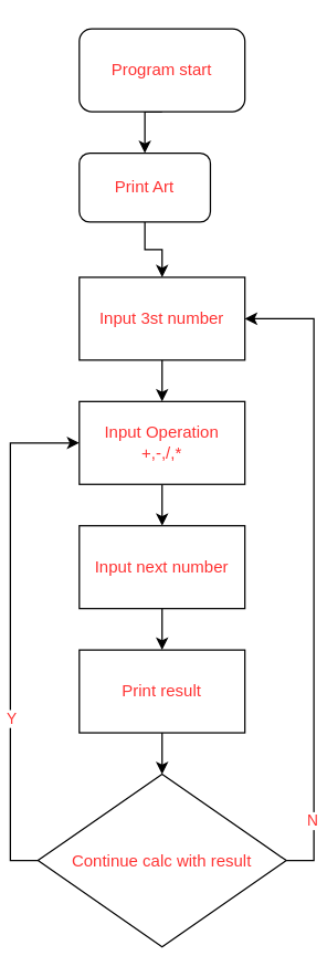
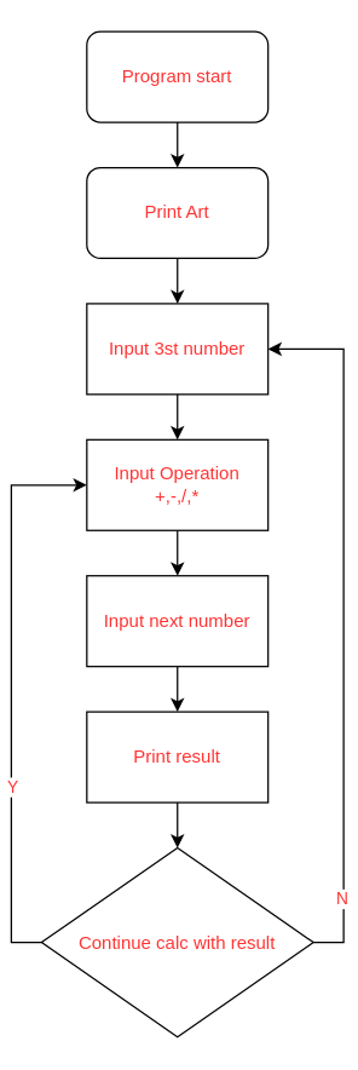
- <mxCell id="5" value="Print Art" style="rounded=1;whiteSpace=wrap;html=1;fontColor=#FF3333;" vertex="1" parent="1"><mxGeometry x="50" y="110" width="95" height="50" as="geometry" /></mxCell>
+ <mxCell id="5" value="Print Art" style="rounded=1;whiteSpace=wrap;html=1;fontColor=#FF3333;" vertex="1" parent="1"><mxGeometry x="50" y="110" width="120" height="60" as="geometry" /></mxCell>
